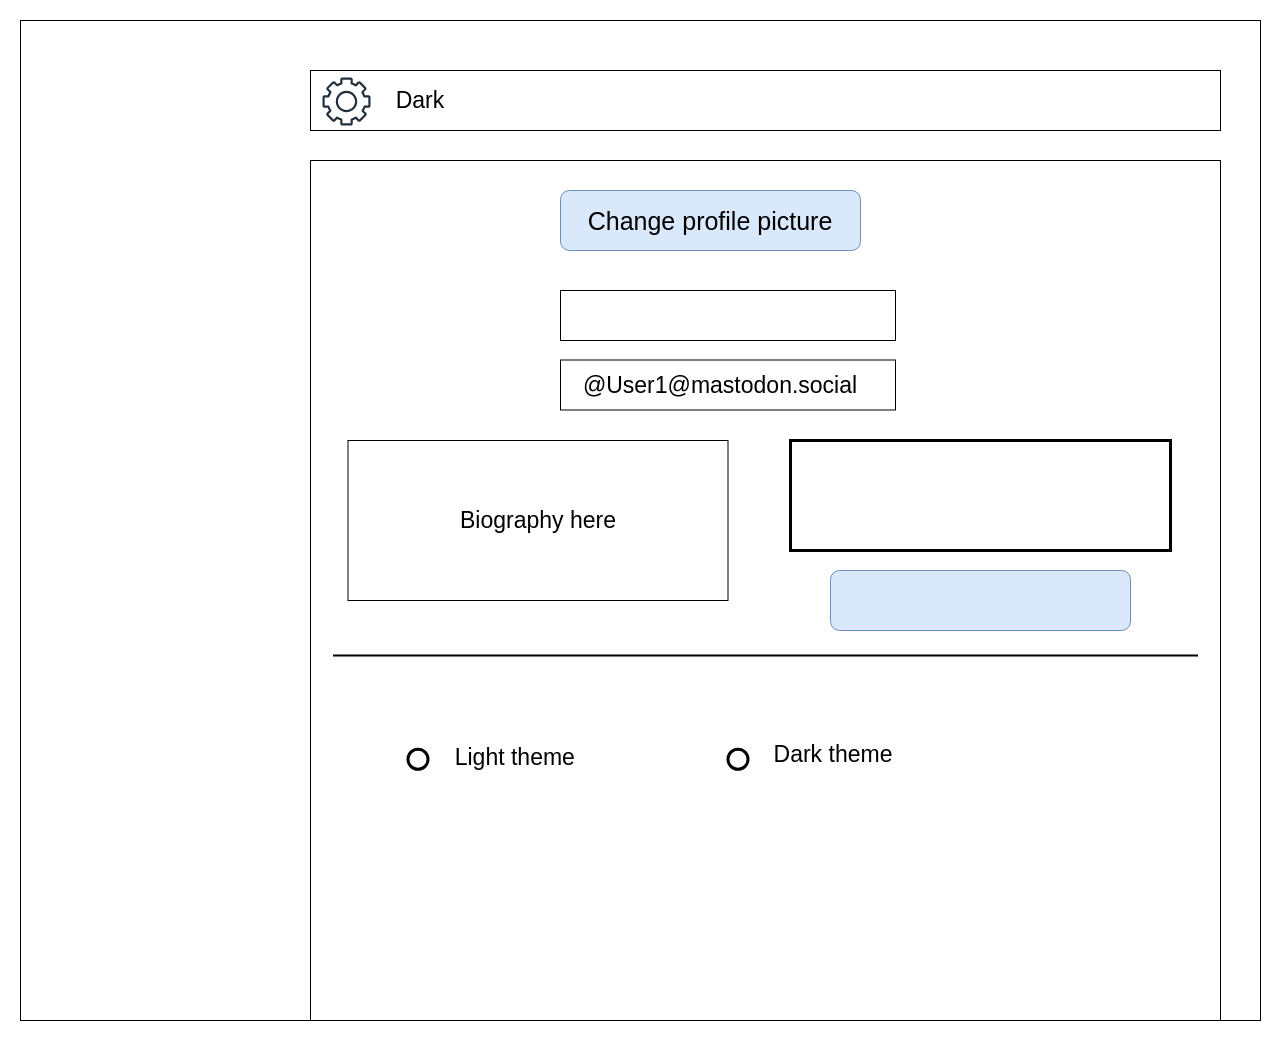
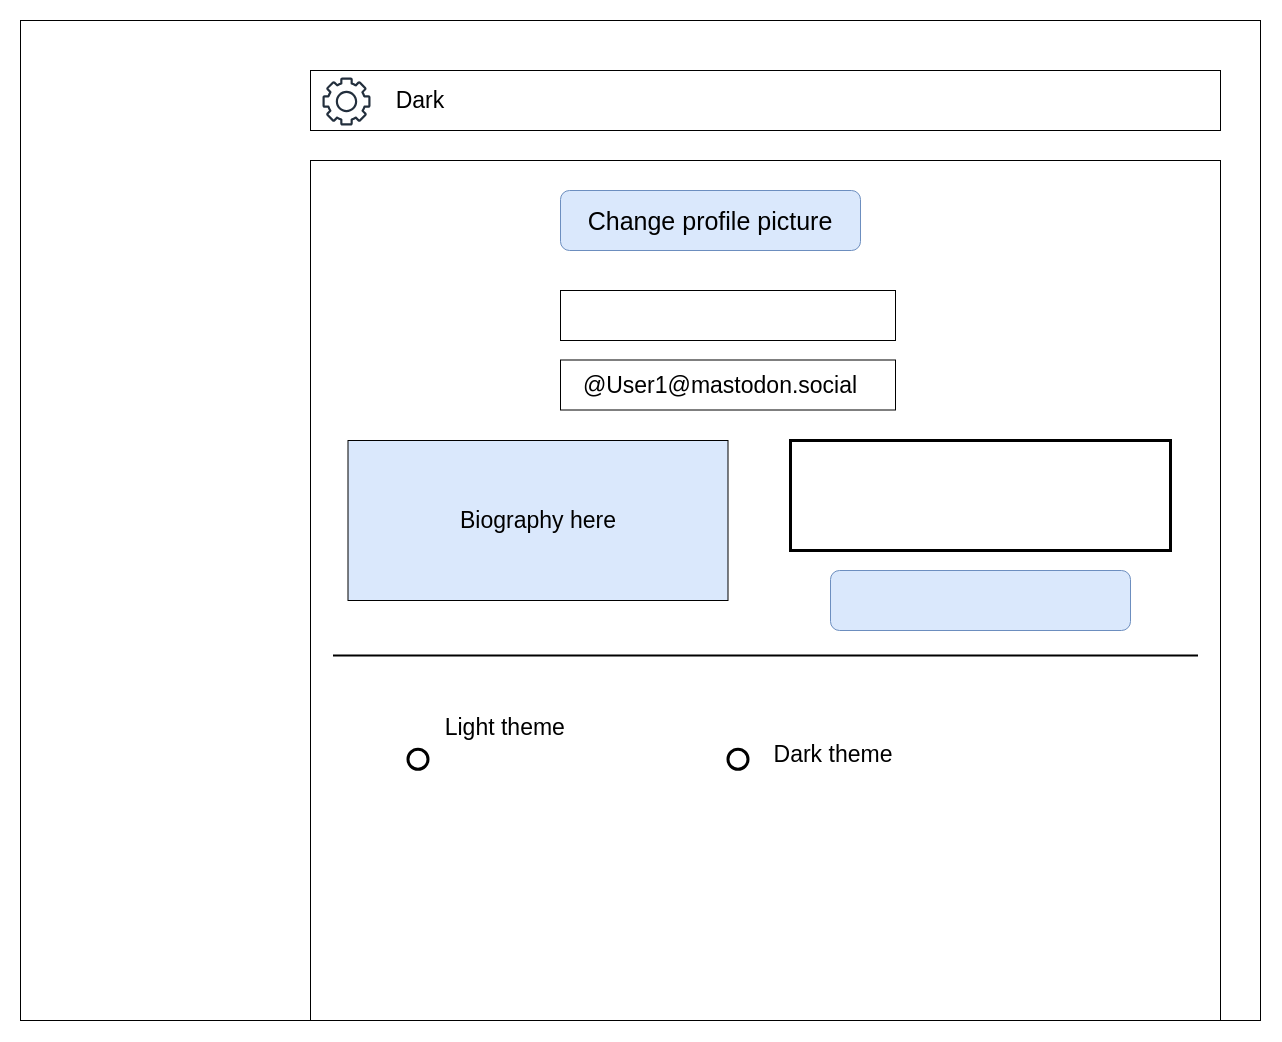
- <mxCell id="20" value="Biography here" style="rounded=0;whiteSpace=wrap;html=1;strokeWidth=1;fontSize=23;" vertex="1" parent="1"><mxGeometry x="347.5" y="440" width="380" height="160" as="geometry" /></mxCell>
+ <mxCell id="20" value="Biography here" style="rounded=0;whiteSpace=wrap;html=1;strokeWidth=1;fontSize=23;fillColor=#dae8fc;" vertex="1" parent="1"><mxGeometry x="347.5" y="440" width="380" height="160" as="geometry" /></mxCell>
- <mxCell id="16" value="&lt;font style=&quot;font-size: 23px;&quot;&gt;Light theme&amp;nbsp;&lt;/font&gt;" style="text;html=1;strokeColor=none;fillColor=none;align=center;verticalAlign=middle;whiteSpace=wrap;rounded=0;fontSize=30;" vertex="1" parent="1"><mxGeometry x="427.5" y="738.75" width="180" height="30" as="geometry" /></mxCell>
+ <mxCell id="16" value="&lt;font style=&quot;font-size: 23px;&quot;&gt;Light theme&amp;nbsp;&lt;/font&gt;" style="text;html=1;strokeColor=none;fillColor=none;align=center;verticalAlign=middle;whiteSpace=wrap;rounded=0;fontSize=30;" vertex="1" parent="1"><mxGeometry x="417.5" y="708.75" width="180" height="30" as="geometry" /></mxCell>
